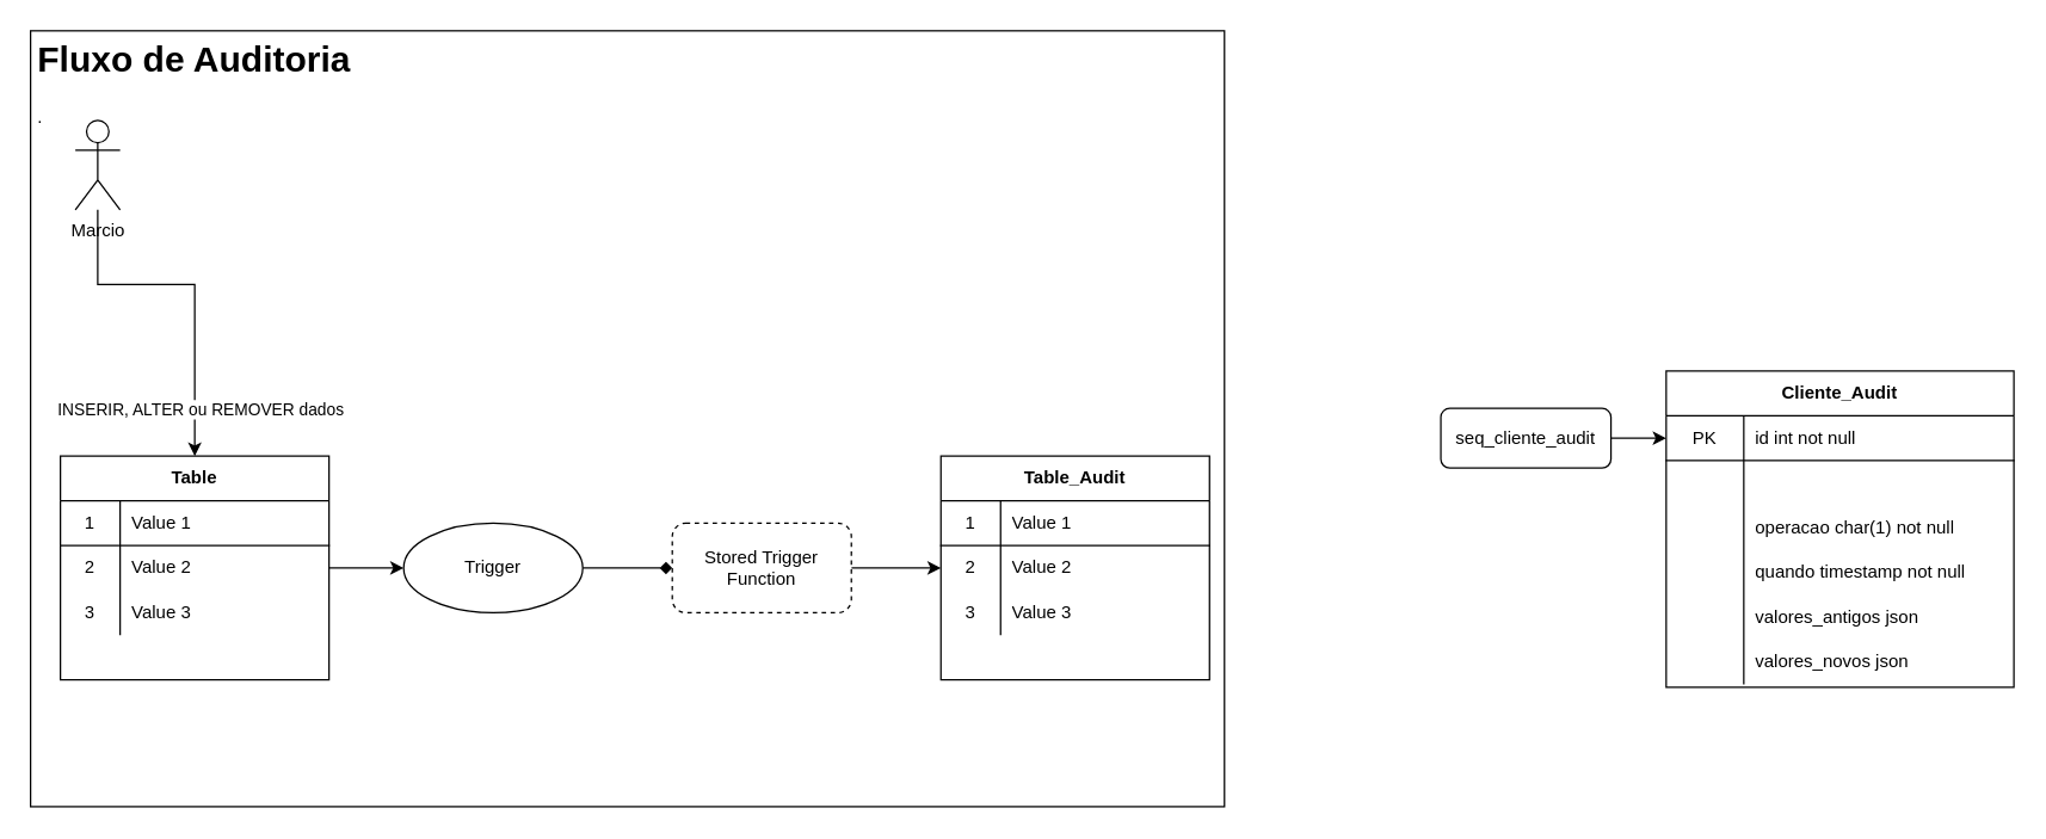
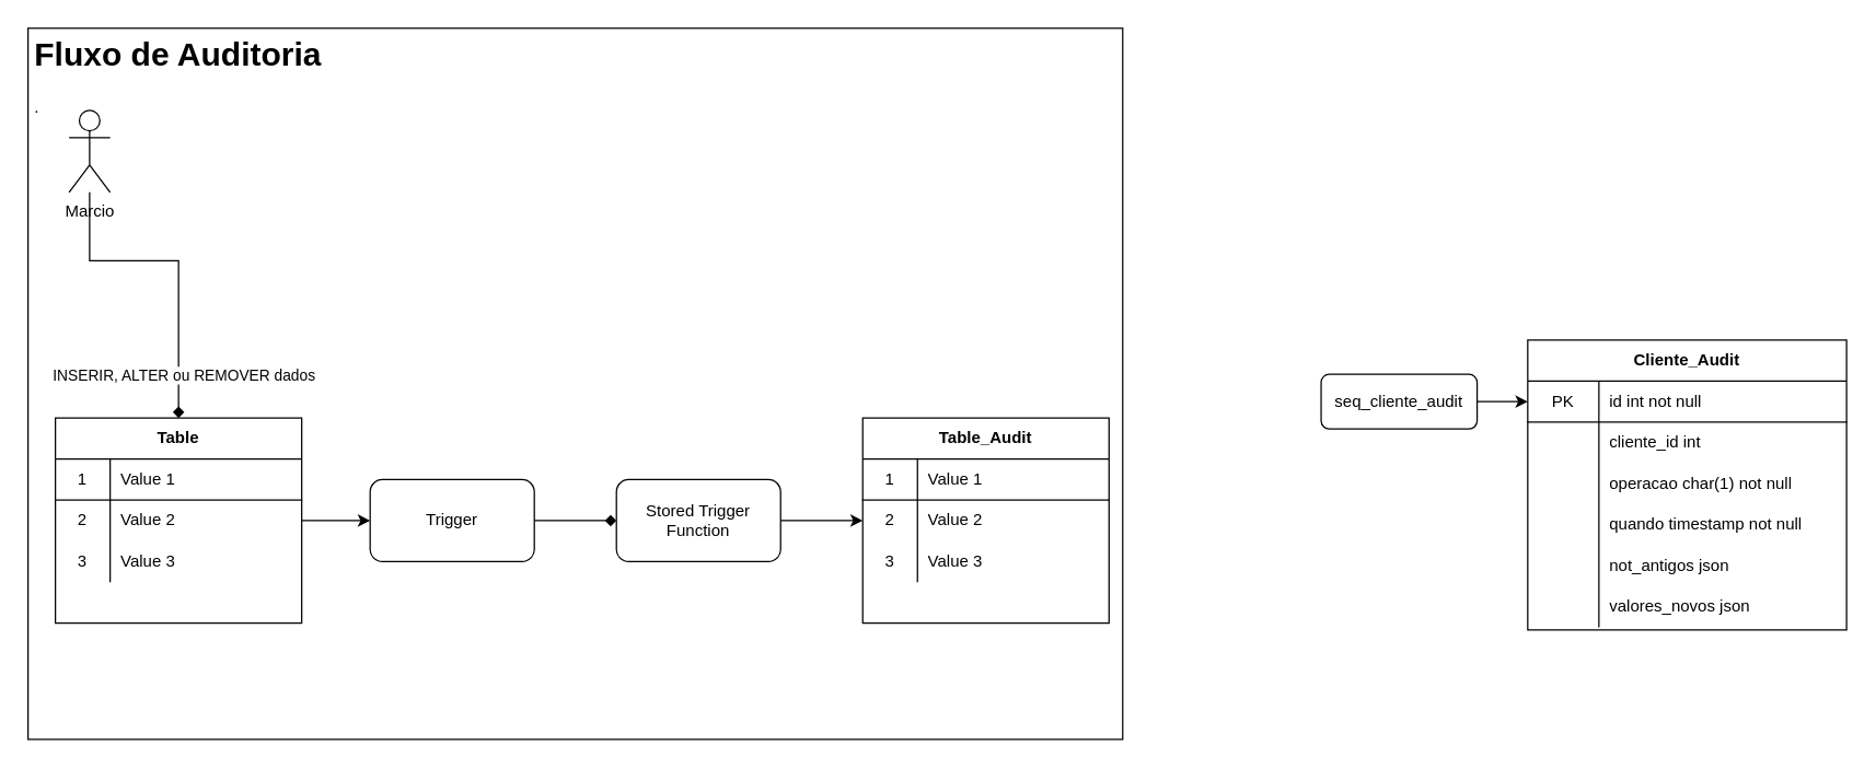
- <mxCell id="7" style="edgeStyle=orthogonalEdgeStyle;rounded=0;orthogonalLoop=1;jettySize=auto;html=1;entryX=0.5;entryY=0;entryDx=0;entryDy=0;" edge="1" parent="1" source="9" target="10"><mxGeometry relative="1" as="geometry"><Array as="points"><mxPoint x="65" y="190" /><mxPoint x="130" y="190" /></Array></mxGeometry></mxCell>
+ <mxCell id="7" style="edgeStyle=orthogonalEdgeStyle;rounded=0;orthogonalLoop=1;jettySize=auto;html=1;entryX=0.5;entryY=0;entryDx=0;entryDy=0;endArrow=diamond;" edge="1" parent="1" source="9" target="10"><mxGeometry relative="1" as="geometry"><Array as="points"><mxPoint x="65" y="190" /><mxPoint x="130" y="190" /></Array></mxGeometry></mxCell>
+ <mxCell id="37" value="cliente_id int" style="shape=partialRectangle;html=1;whiteSpace=wrap;connectable=0;fillColor=none;top=0;left=0;bottom=0;right=0;align=left;spacingLeft=6;overflow=hidden;" vertex="1" parent="35"><mxGeometry x="52" width="181" height="30" as="geometry" /></mxCell>
- <mxCell id="4" value="Trigger" style="ellipse;whiteSpace=wrap;html=1;" vertex="1" parent="1"><mxGeometry x="270" y="350" width="120" height="60" as="geometry" /></mxCell>
+ <mxCell id="4" value="Trigger" style="rounded=1;whiteSpace=wrap;html=1;" vertex="1" parent="1"><mxGeometry x="270" y="350" width="120" height="60" as="geometry" /></mxCell>
- <mxCell id="6" value="Stored Trigger Function" style="rounded=1;whiteSpace=wrap;html=1;dashed=1;" vertex="1" parent="1"><mxGeometry x="450" y="350" width="120" height="60" as="geometry" /></mxCell>
+ <mxCell id="6" value="Stored Trigger Function" style="rounded=1;whiteSpace=wrap;html=1;" vertex="1" parent="1"><mxGeometry x="450" y="350" width="120" height="60" as="geometry" /></mxCell>
- <mxCell id="46" value="valores_antigos json&amp;nbsp;" style="shape=partialRectangle;html=1;whiteSpace=wrap;connectable=0;fillColor=none;top=0;left=0;bottom=0;right=0;align=left;spacingLeft=6;overflow=hidden;" vertex="1" parent="44"><mxGeometry x="52" width="181" height="30" as="geometry" /></mxCell>
+ <mxCell id="46" value="not_antigos json&amp;nbsp;" style="shape=partialRectangle;html=1;whiteSpace=wrap;connectable=0;fillColor=none;top=0;left=0;bottom=0;right=0;align=left;spacingLeft=6;overflow=hidden;" vertex="1" parent="44"><mxGeometry x="52" width="181" height="30" as="geometry" /></mxCell>
